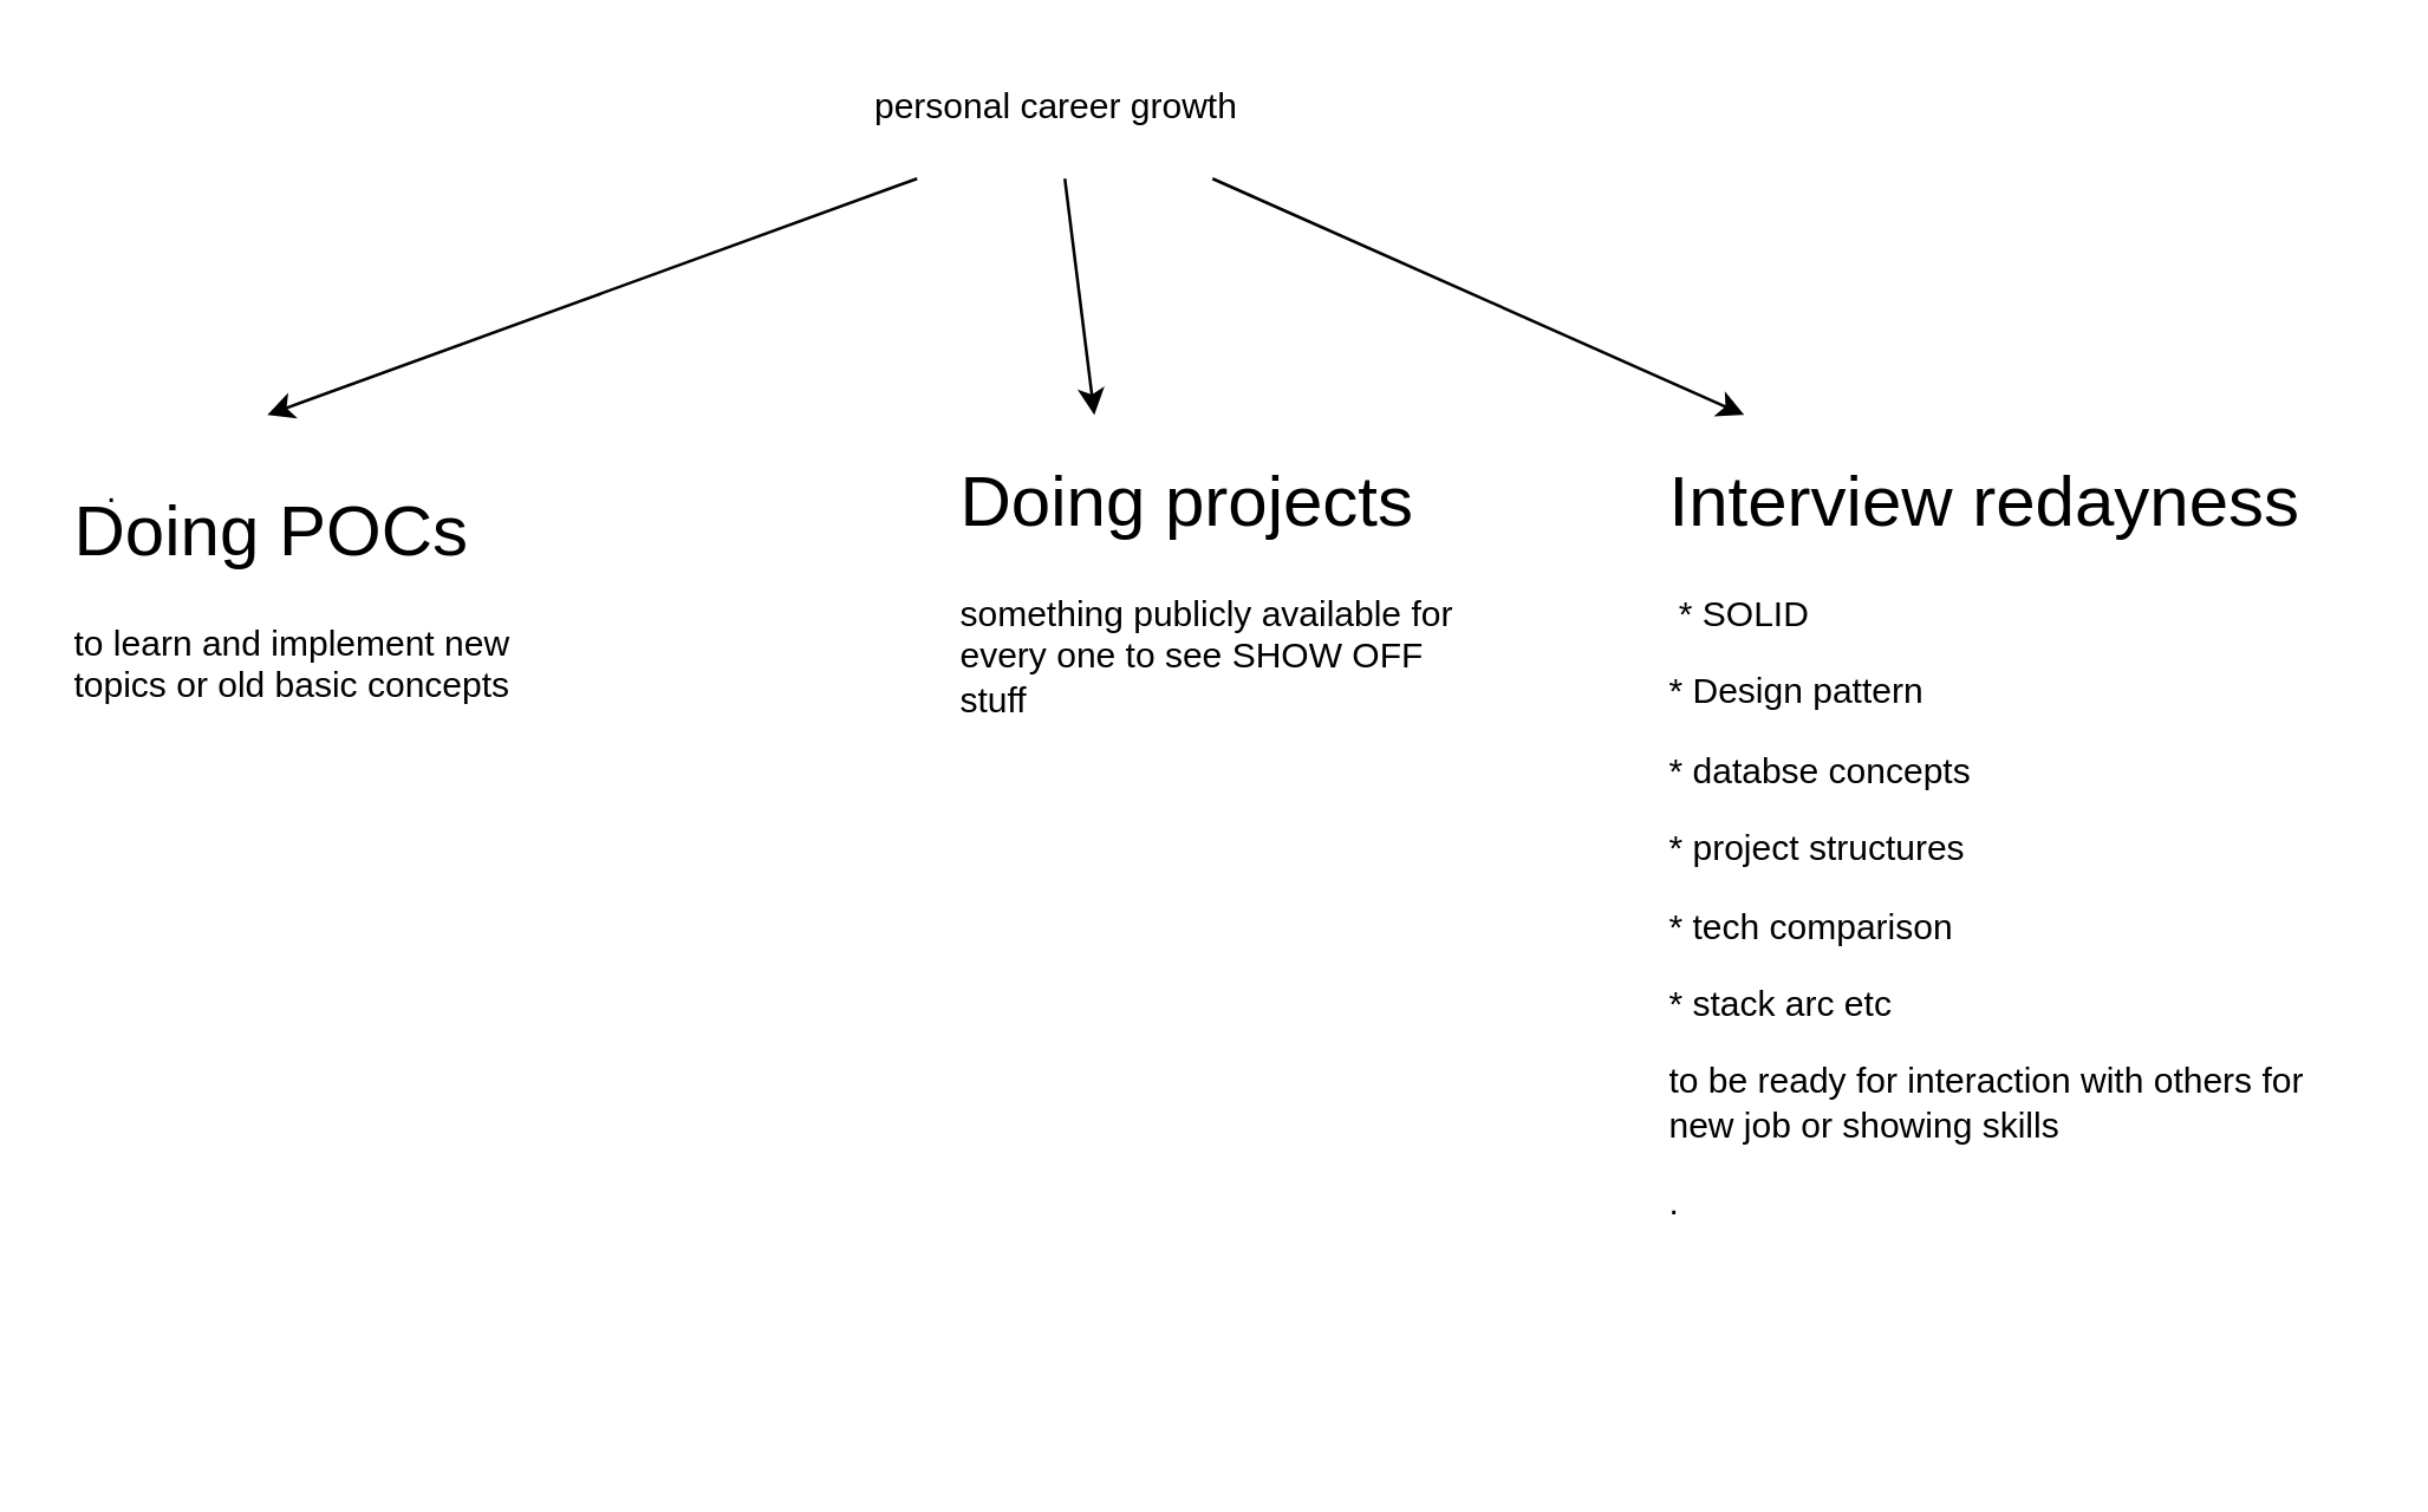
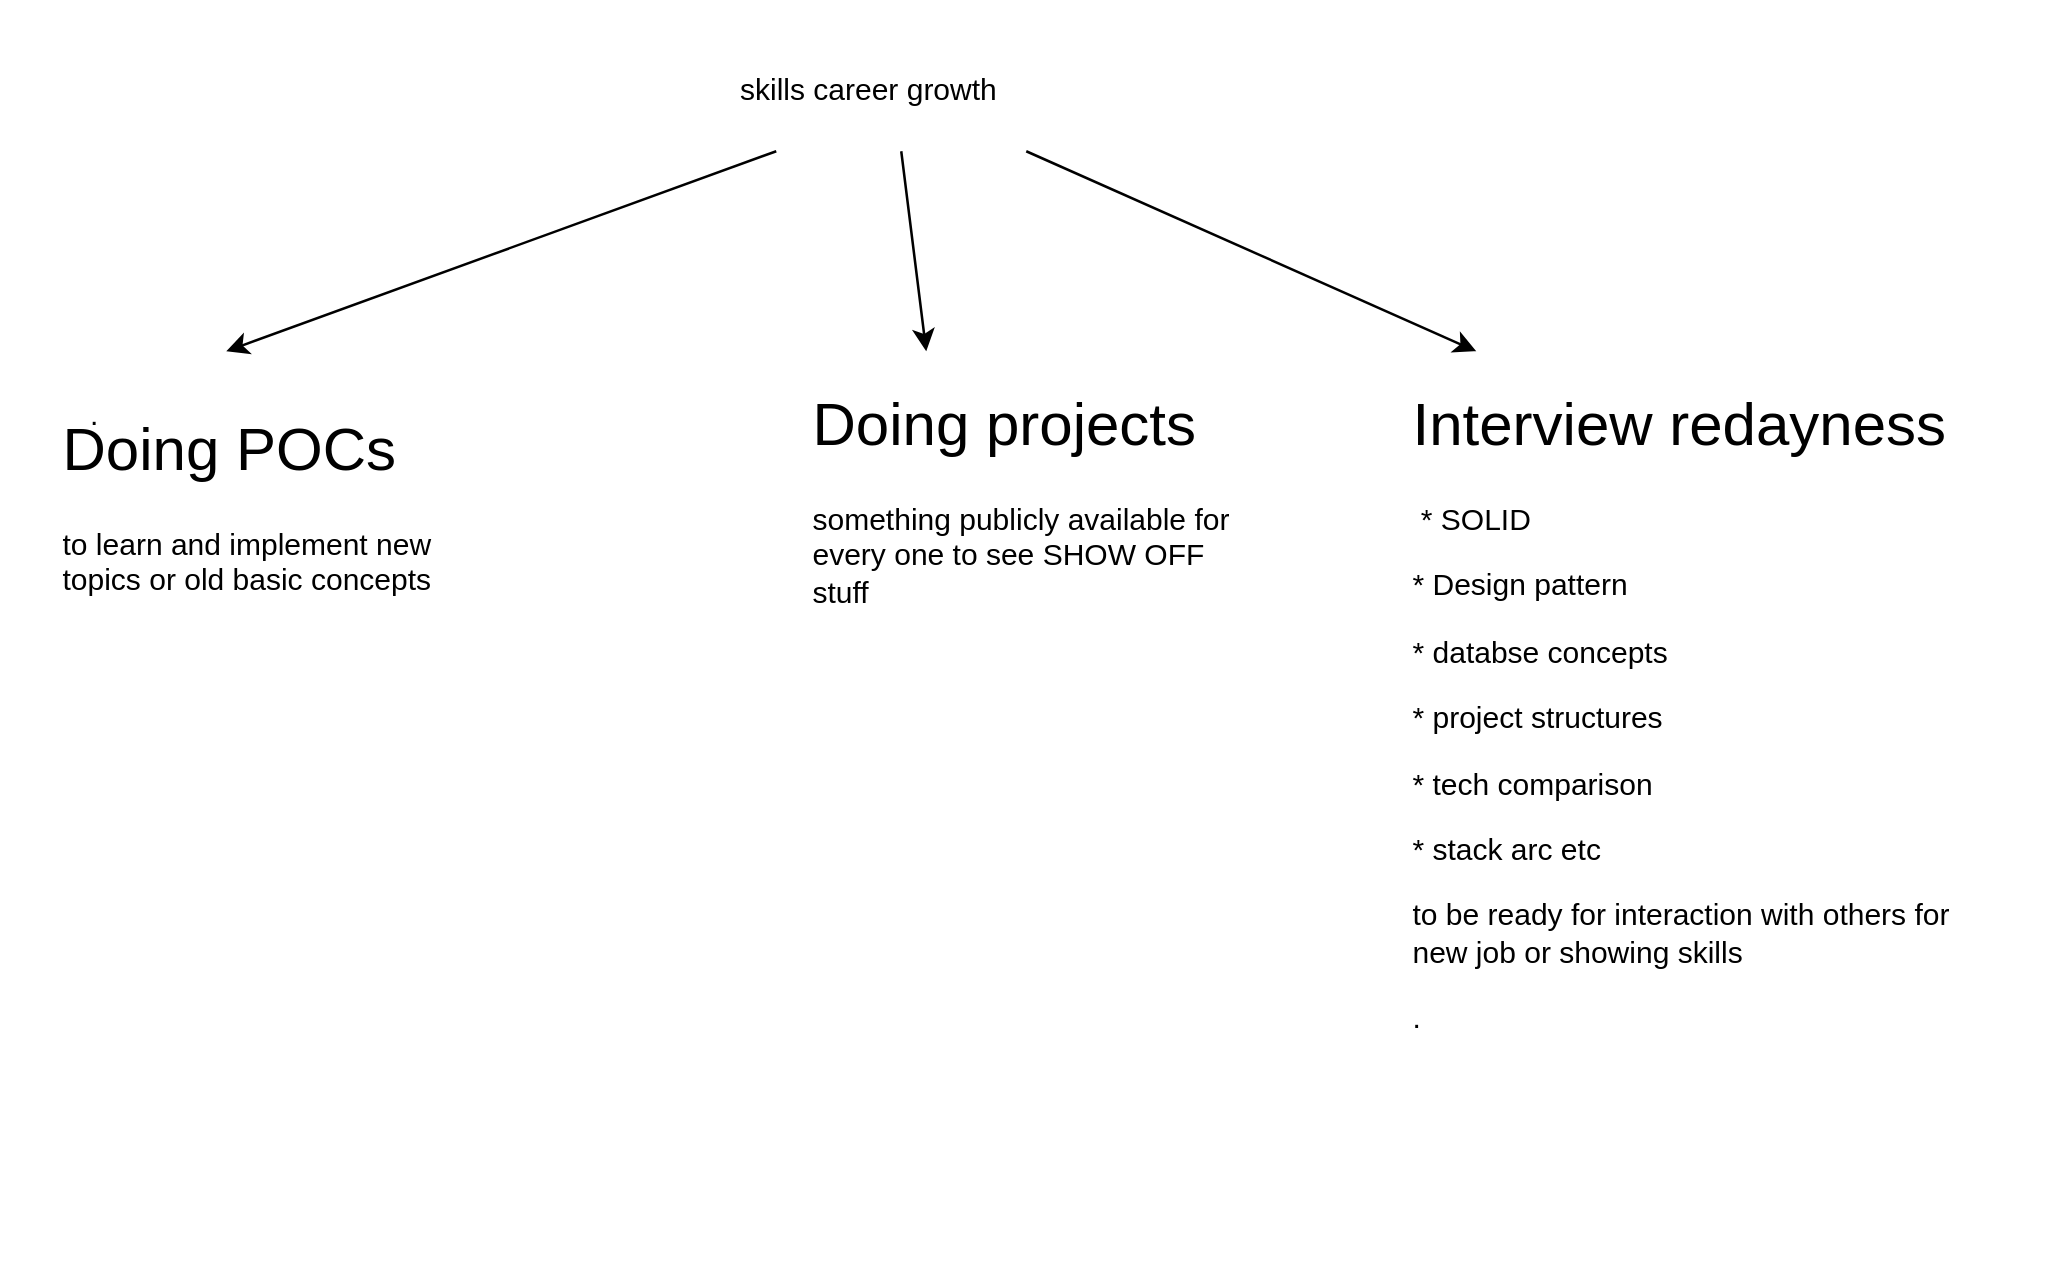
- <mxCell id="2" value="personal career growth" style="text;strokeColor=none;fillColor=none;align=left;verticalAlign=middle;spacingLeft=4;spacingRight=4;overflow=hidden;points=[[0,0.5],[1,0.5]];portConstraint=eastwest;rotatable=0;" vertex="1" parent="1"><mxGeometry x="290" y="20" width="150" height="30" as="geometry" /></mxCell>
+ <mxCell id="2" value="skills career growth" style="text;strokeColor=none;fillColor=none;align=left;verticalAlign=middle;spacingLeft=4;spacingRight=4;overflow=hidden;points=[[0,0.5],[1,0.5]];portConstraint=eastwest;rotatable=0;" vertex="1" parent="1"><mxGeometry x="290" y="20" width="150" height="30" as="geometry" /></mxCell>
